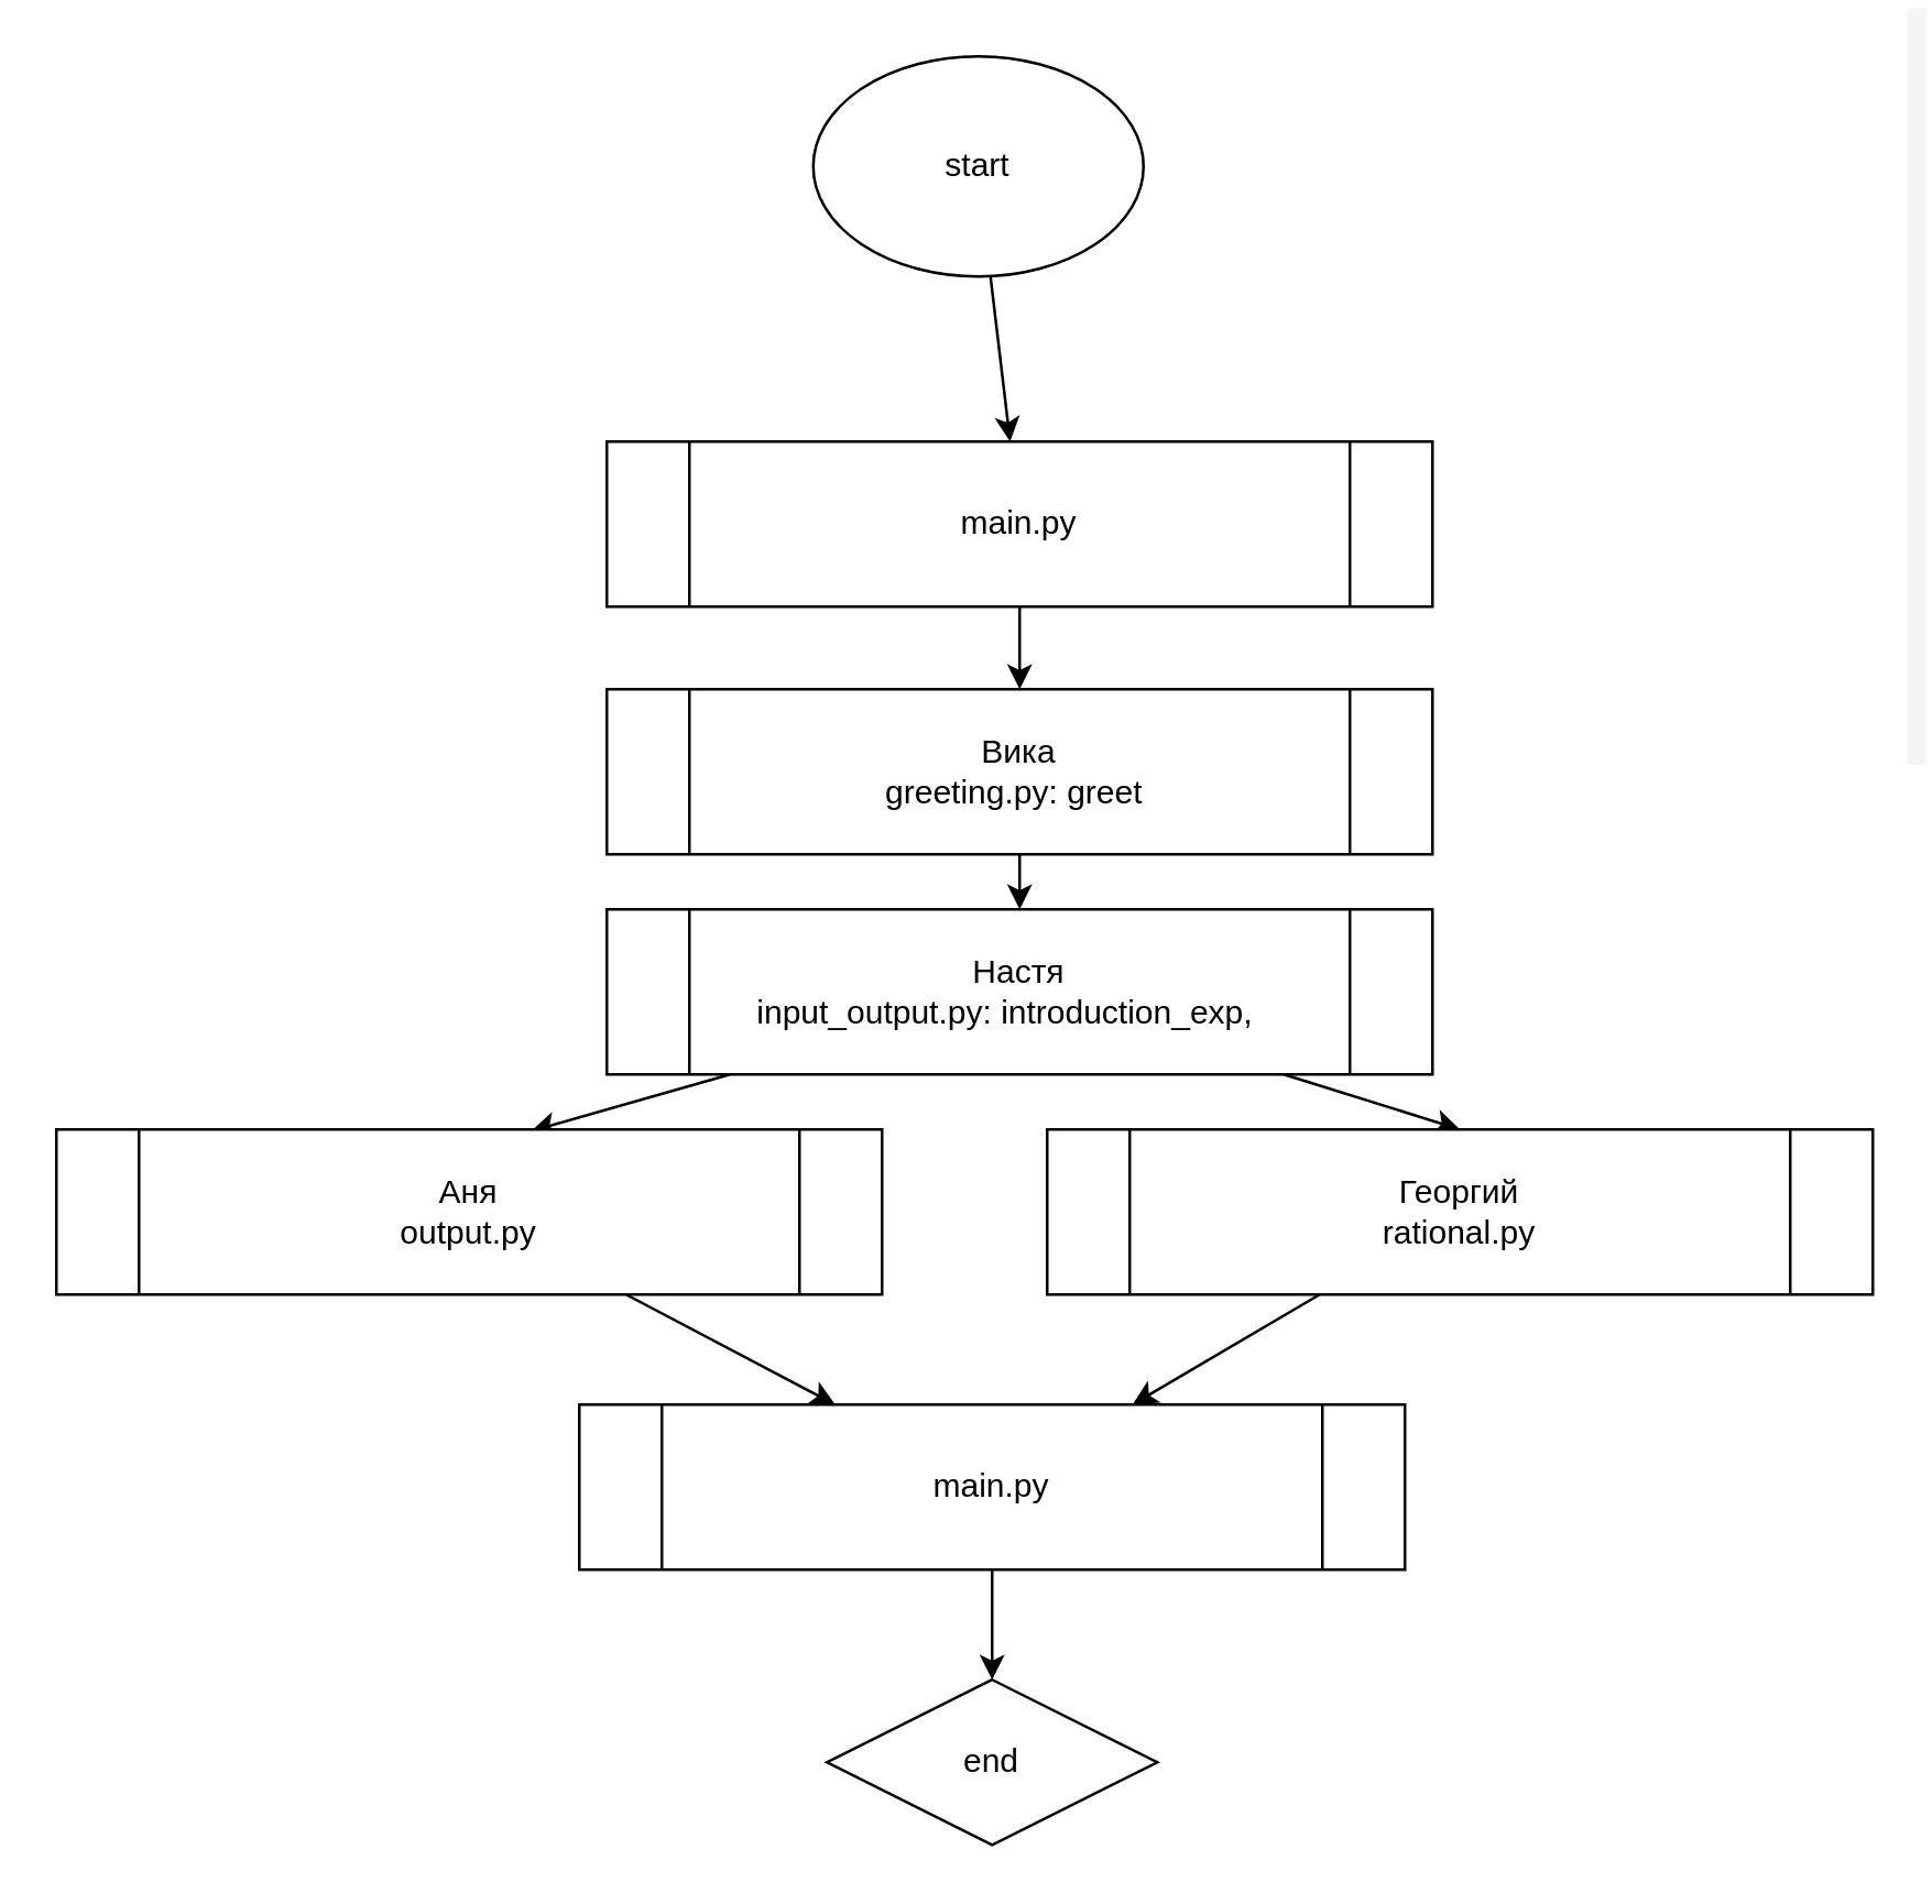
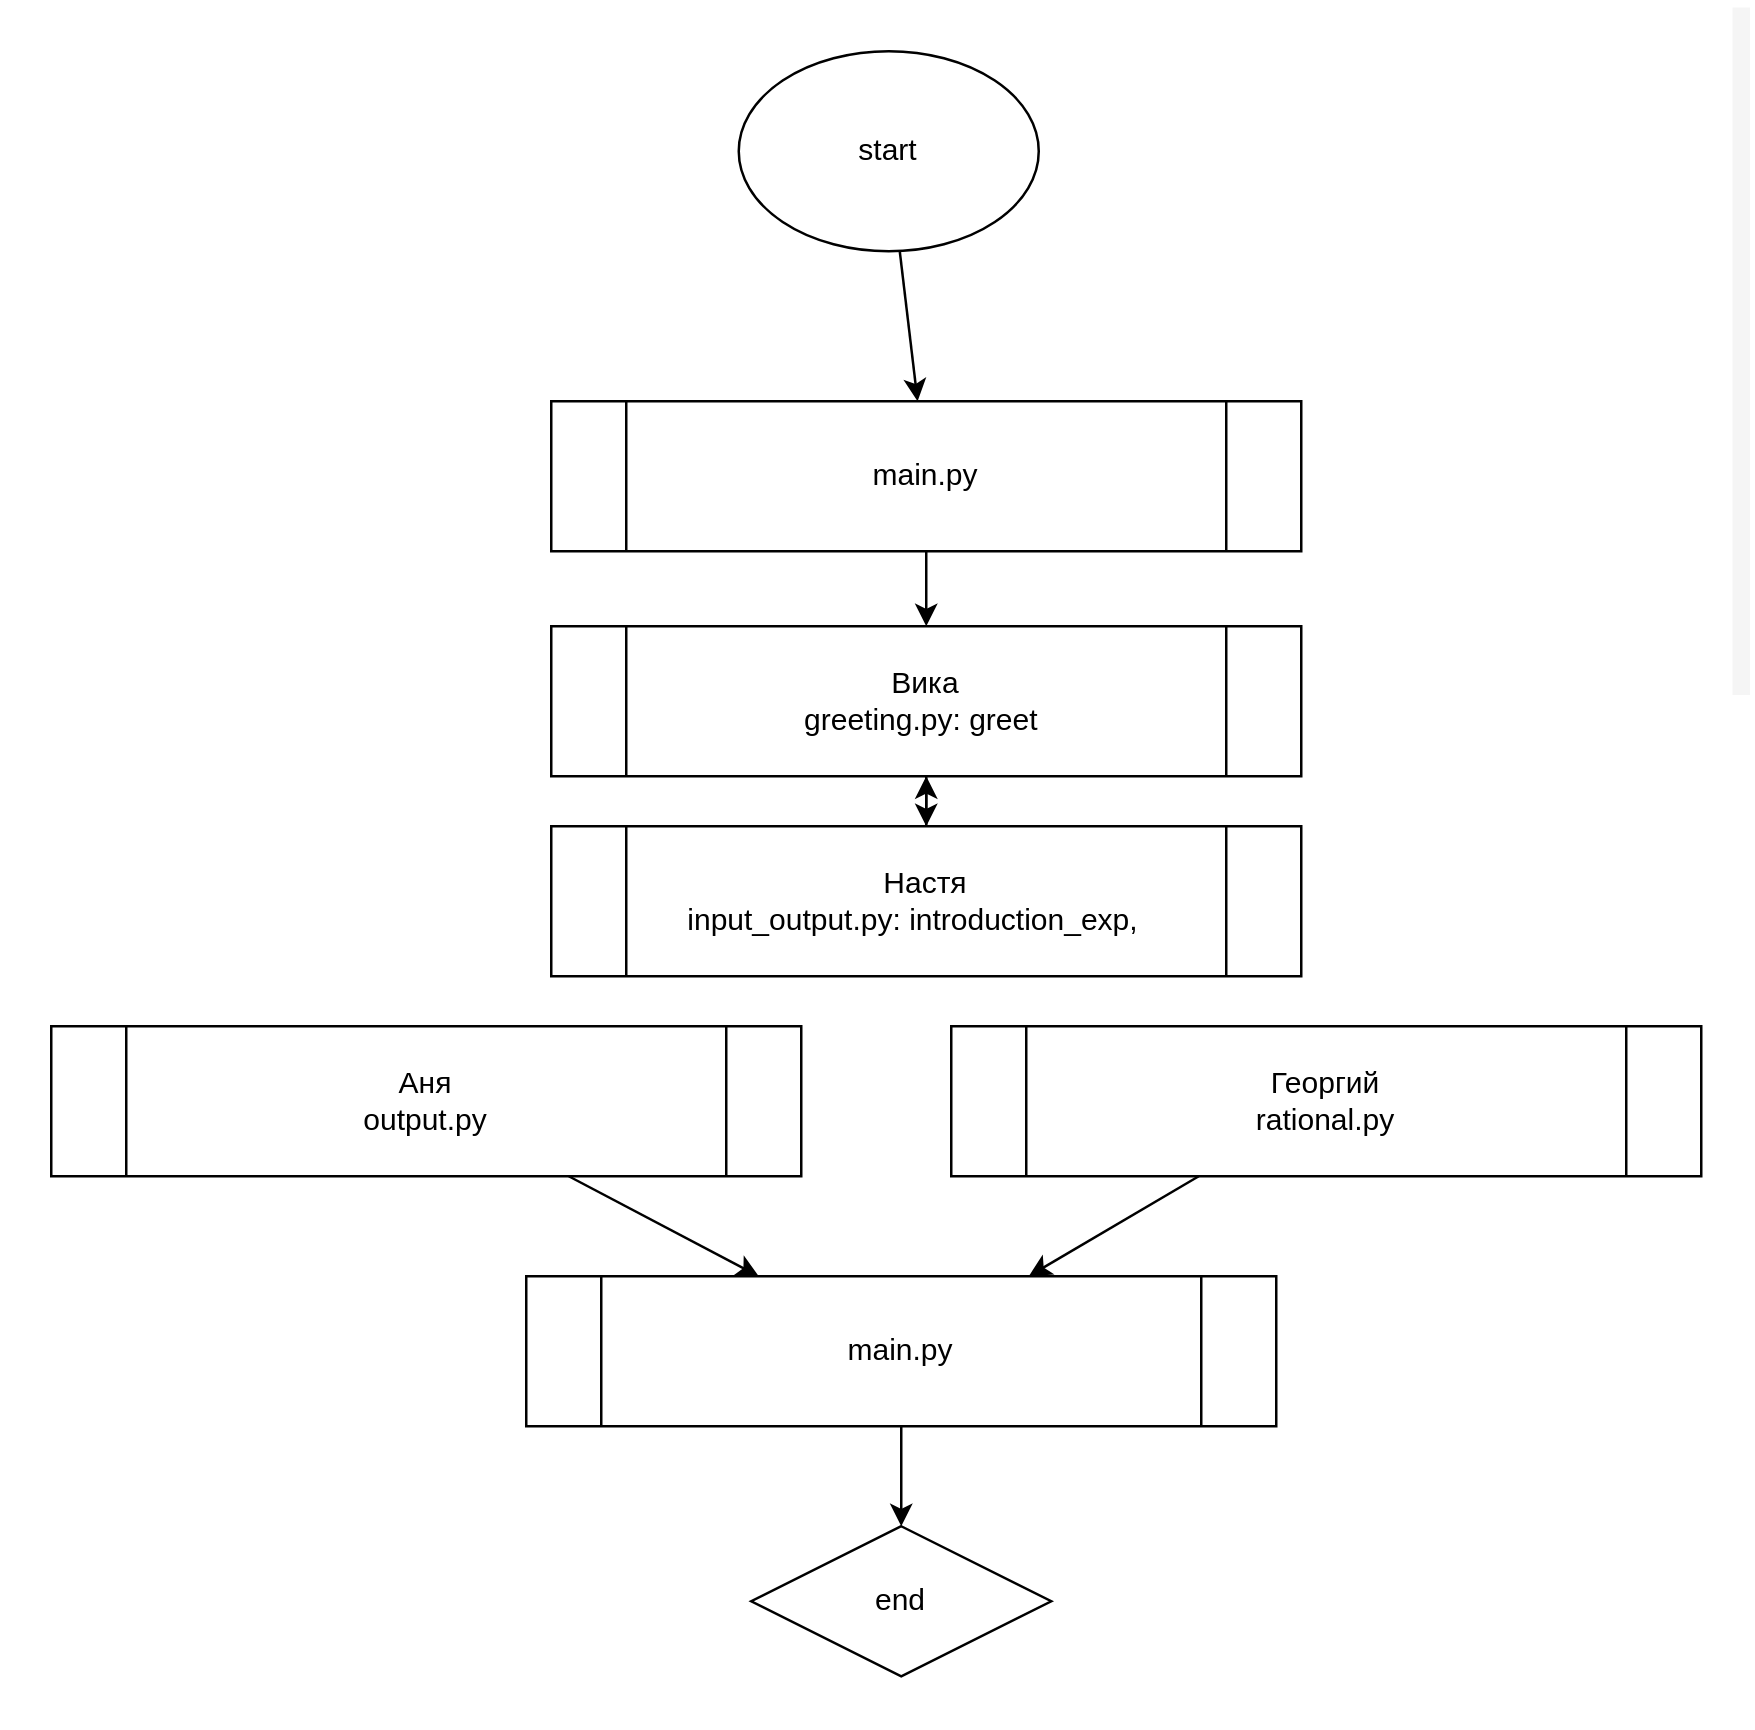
- <mxCell id="7" style="edgeStyle=none;html=1;entryX=0.5;entryY=0;entryDx=0;entryDy=0;" edge="1" parent="1" source="8" target="12"><mxGeometry relative="1" as="geometry" /></mxCell>
- <mxCell id="6" value="" style="edgeStyle=none;html=1;entryX=0.575;entryY=0.01;entryDx=0;entryDy=0;entryPerimeter=0;" edge="1" parent="1" source="8" target="10"><mxGeometry relative="1" as="geometry" /></mxCell>
+ <mxCell id="6" value="" style="edgeStyle=none;html=1;" edge="1" parent="1" source="8" target="5"><mxGeometry relative="1" as="geometry" /></mxCell>
